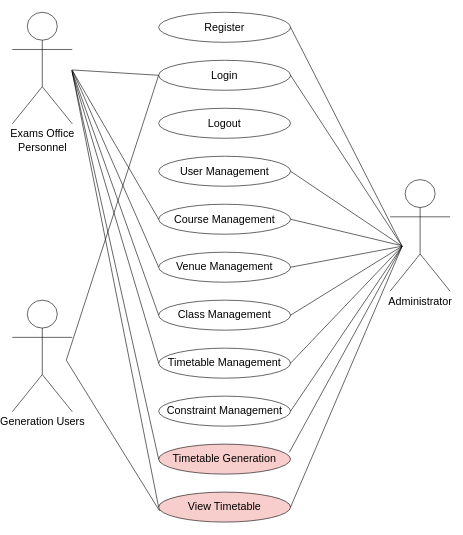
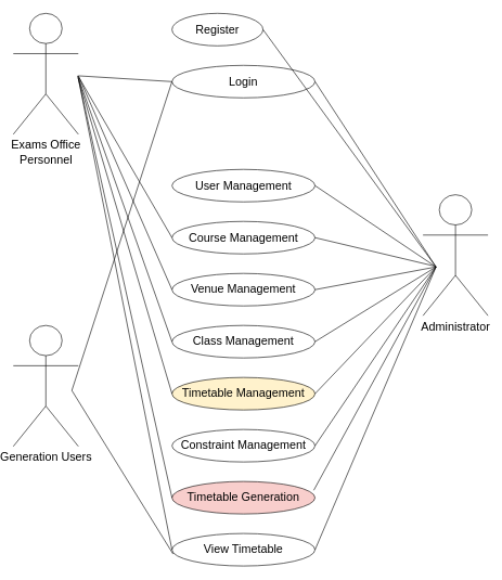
- <mxCell id="2" value="&lt;font style=&quot;font-size: 18px;&quot;&gt;Register&lt;/font&gt;" style="ellipse;whiteSpace=wrap;html=1;" vertex="1" parent="1"><mxGeometry x="264" y="20" width="220" height="50" as="geometry" /></mxCell>
+ <mxCell id="2" value="&lt;font style=&quot;font-size: 18px;&quot;&gt;Register&lt;/font&gt;" style="ellipse;whiteSpace=wrap;html=1;" vertex="1" parent="1"><mxGeometry x="264" y="20" width="140" height="50" as="geometry" /></mxCell>
- <mxCell id="5" value="&lt;font style=&quot;font-size: 18px;&quot;&gt;Logout&lt;/font&gt;" style="ellipse;whiteSpace=wrap;html=1;" vertex="1" parent="1"><mxGeometry x="264" y="180" width="220" height="50" as="geometry" /></mxCell>
- <mxCell id="6" value="&lt;font style=&quot;font-size: 18px;&quot;&gt;Timetable Management&lt;/font&gt;" style="ellipse;whiteSpace=wrap;html=1;" vertex="1" parent="1"><mxGeometry x="264" y="580" width="220" height="50" as="geometry" /></mxCell>
+ <mxCell id="6" value="&lt;font style=&quot;font-size: 18px;&quot;&gt;Timetable Management&lt;/font&gt;" style="ellipse;whiteSpace=wrap;html=1;fillColor=#fff2cc;" vertex="1" parent="1"><mxGeometry x="264" y="580" width="220" height="50" as="geometry" /></mxCell>
- <mxCell id="10" value="&lt;font style=&quot;font-size: 18px;&quot;&gt;View Timetable&lt;/font&gt;" style="ellipse;whiteSpace=wrap;html=1;fillColor=#f8cecc;" vertex="1" parent="1"><mxGeometry x="264" y="820" width="220" height="50" as="geometry" /></mxCell>
+ <mxCell id="10" value="&lt;font style=&quot;font-size: 18px;&quot;&gt;View Timetable&lt;/font&gt;" style="ellipse;whiteSpace=wrap;html=1;" vertex="1" parent="1"><mxGeometry x="264" y="820" width="220" height="50" as="geometry" /></mxCell>
